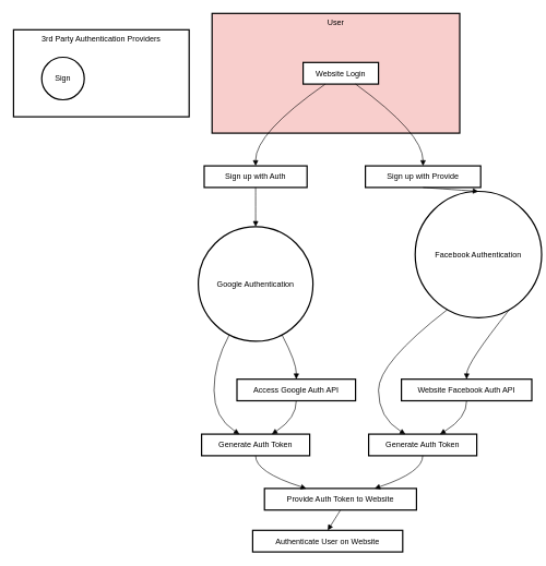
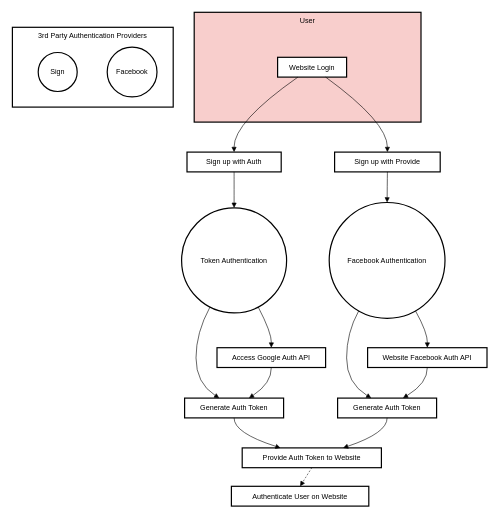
+ <mxCell id="4" value="Facebook" style="ellipse;aspect=fixed;strokeWidth=2;whiteSpace=wrap;" vertex="1" parent="2"><mxGeometry x="158" y="33" width="83" height="83" as="geometry" /></mxCell>
- <mxCell id="11" value="Facebook Authentication" style="ellipse;aspect=fixed;strokeWidth=2;whiteSpace=wrap;" vertex="1" parent="1"><mxGeometry x="633" y="292" width="193" height="193" as="geometry" /></mxCell>
+ <mxCell id="11" value="Facebook Authentication" style="ellipse;aspect=fixed;strokeWidth=2;whiteSpace=wrap;" vertex="1" parent="1"><mxGeometry x="548" y="337" width="193" height="193" as="geometry" /></mxCell>
- <mxCell id="9" value="Google Authentication" style="ellipse;aspect=fixed;strokeWidth=2;whiteSpace=wrap;" vertex="1" parent="1"><mxGeometry x="302" y="346" width="175" height="175" as="geometry" /></mxCell>
+ <mxCell id="9" value="Token Authentication" style="ellipse;aspect=fixed;strokeWidth=2;whiteSpace=wrap;" vertex="1" parent="1"><mxGeometry x="302" y="346" width="175" height="175" as="geometry" /></mxCell>
- <mxCell id="29" value="" style="curved=1;startArrow=none;endArrow=block;exitX=0.5;exitY=1.02;entryX=0.5;entryY=-0.01;" edge="1" parent="1" source="15" target="16"><mxGeometry relative="1" as="geometry"><Array as="points" /></mxGeometry></mxCell>
+ <mxCell id="29" value="" style="curved=1;startArrow=none;endArrow=block;exitX=0.5;exitY=1.02;entryX=0.5;entryY=-0.01;dashed=1;" edge="1" parent="1" source="15" target="16"><mxGeometry relative="1" as="geometry"><Array as="points" /></mxGeometry></mxCell>
